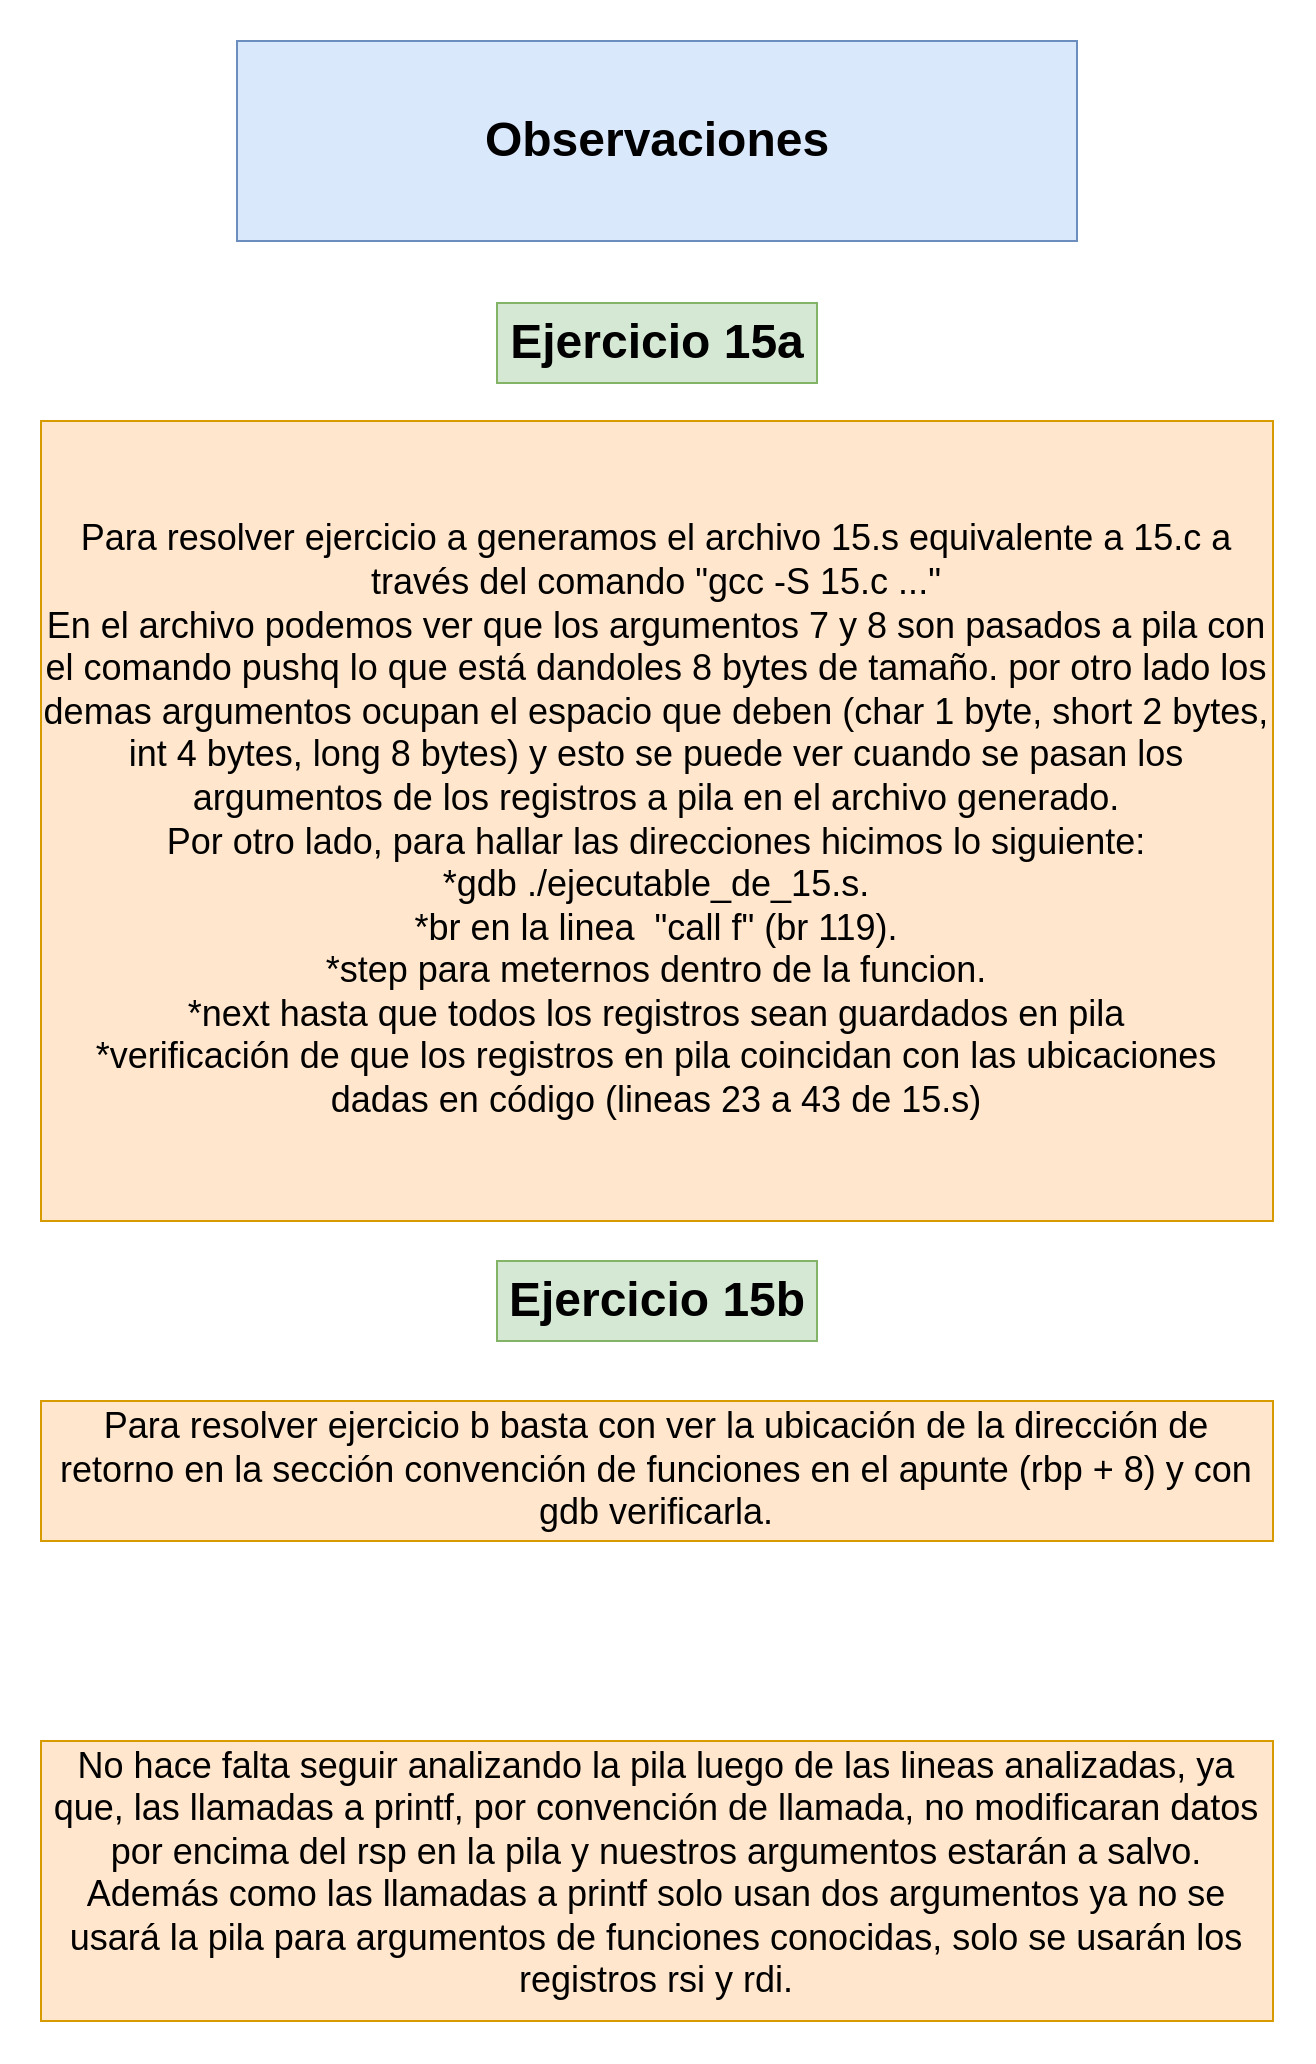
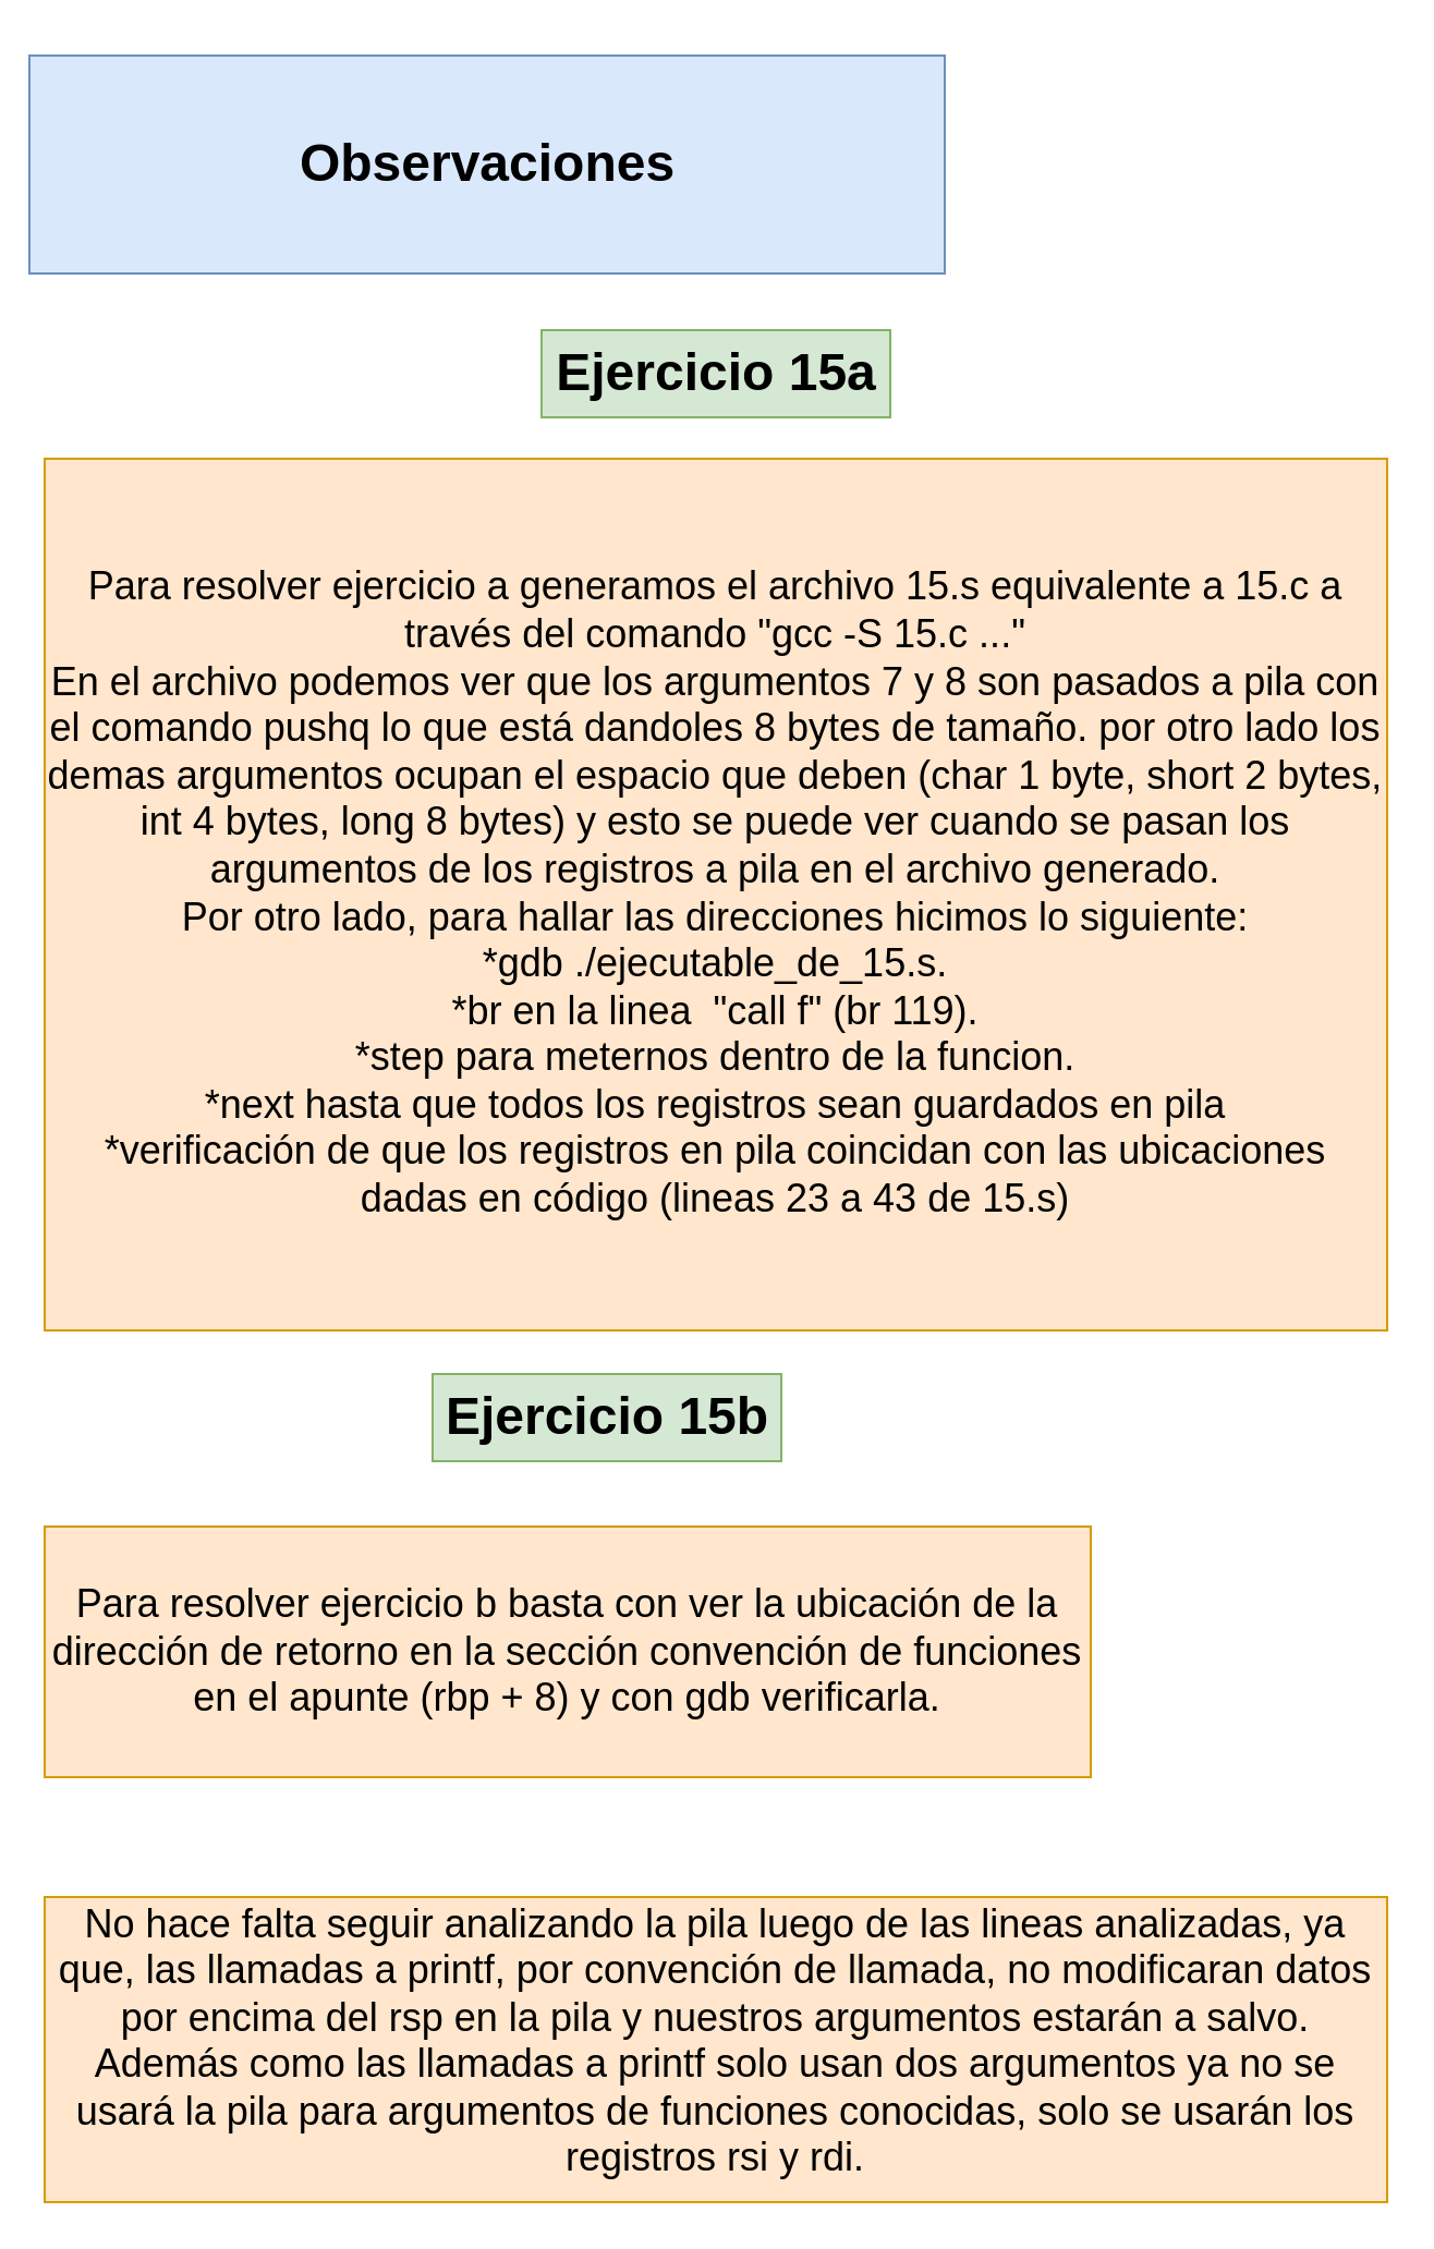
- <mxCell id="3" value="Observaciones" style="text;strokeColor=#6c8ebf;fillColor=#dae8fc;html=1;fontSize=24;fontStyle=1;verticalAlign=middle;align=center;" vertex="1" parent="1"><mxGeometry x="118" y="20" width="420" height="100" as="geometry" /></mxCell>
+ <mxCell id="3" value="Observaciones" style="text;strokeColor=#6c8ebf;fillColor=#dae8fc;html=1;fontSize=24;fontStyle=1;verticalAlign=middle;align=center;" vertex="1" parent="1"><mxGeometry x="13" y="25" width="420" height="100" as="geometry" /></mxCell>
- <mxCell id="5" value="Ejercicio 15b" style="text;strokeColor=#82b366;fillColor=#d5e8d4;html=1;fontSize=24;fontStyle=1;verticalAlign=middle;align=center;" vertex="1" parent="1"><mxGeometry x="248" y="630" width="160" height="40" as="geometry" /></mxCell>
+ <mxCell id="5" value="Ejercicio 15b" style="text;strokeColor=#82b366;fillColor=#d5e8d4;html=1;fontSize=24;fontStyle=1;verticalAlign=middle;align=center;" vertex="1" parent="1"><mxGeometry x="198" y="630" width="160" height="40" as="geometry" /></mxCell>
- <mxCell id="6" value="&lt;div&gt;&lt;font style=&quot;font-size: 18px;&quot;&gt;Para resolver ejercicio b basta con ver la ubicación de la dirección de retorno en la sección convención de funciones en el apunte (rbp + 8) y con gdb verificarla.&lt;br&gt;&lt;/font&gt;&lt;/div&gt;" style="text;html=1;strokeColor=#d79b00;fillColor=#ffe6cc;align=center;verticalAlign=middle;whiteSpace=wrap;overflow=hidden;" vertex="1" parent="1"><mxGeometry x="20" y="700" width="616" height="70" as="geometry" /></mxCell>
+ <mxCell id="6" value="&lt;div&gt;&lt;font style=&quot;font-size: 18px;&quot;&gt;Para resolver ejercicio b basta con ver la ubicación de la dirección de retorno en la sección convención de funciones en el apunte (rbp + 8) y con gdb verificarla.&lt;br&gt;&lt;/font&gt;&lt;/div&gt;" style="text;html=1;strokeColor=#d79b00;fillColor=#ffe6cc;align=center;verticalAlign=middle;whiteSpace=wrap;overflow=hidden;" vertex="1" parent="1"><mxGeometry x="20" y="700" width="480" height="115" as="geometry" /></mxCell>
